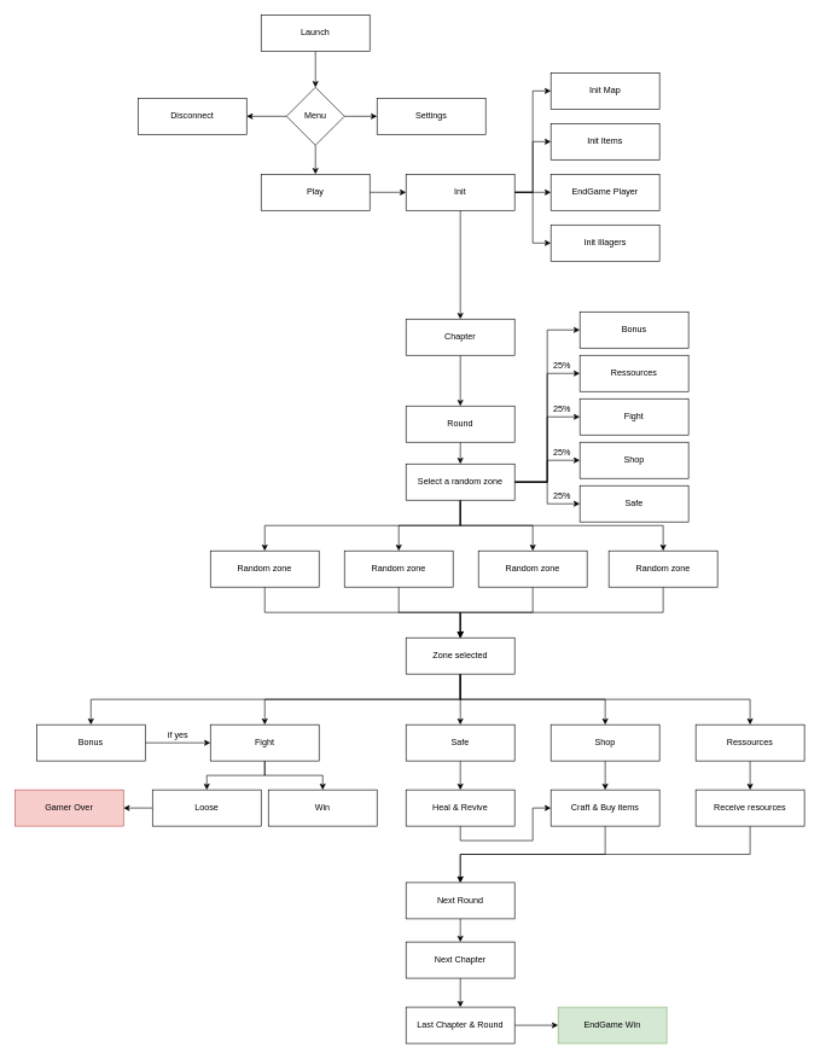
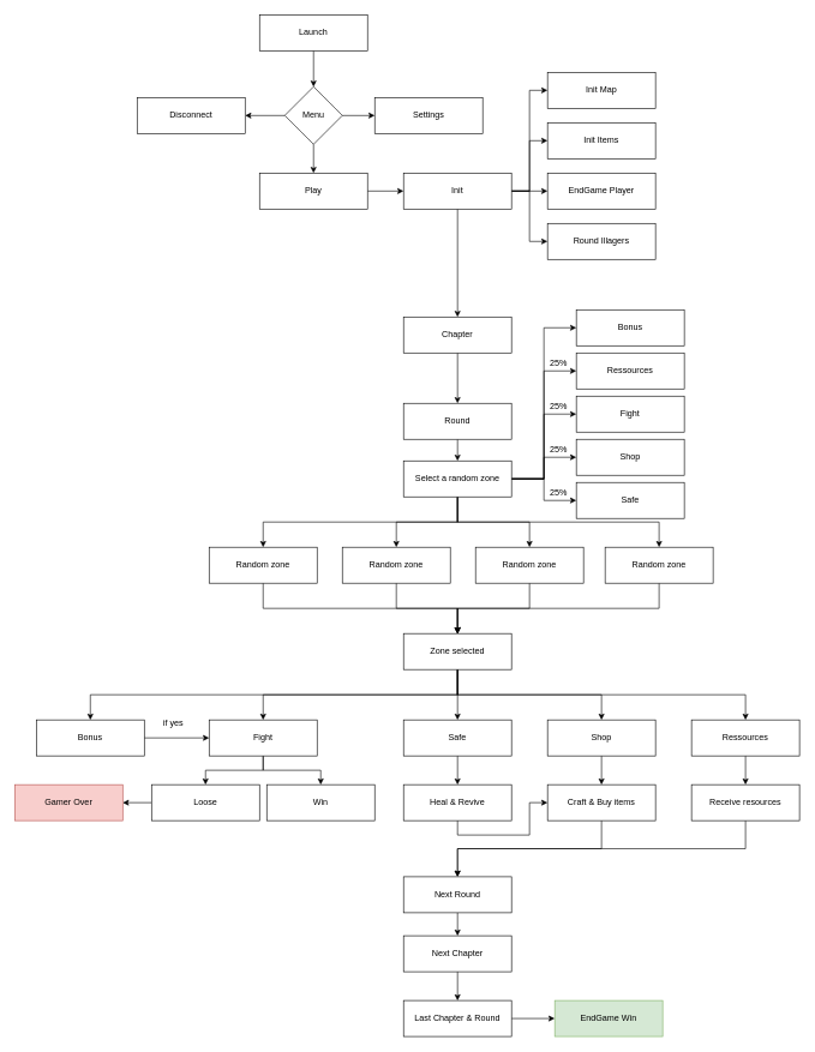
- <mxCell id="20" value="Init Illagers" style="rounded=0;whiteSpace=wrap;html=1;" vertex="1" parent="1"><mxGeometry x="760" y="310" width="150" height="50" as="geometry" /></mxCell>
+ <mxCell id="20" value="Round Illagers" style="rounded=0;whiteSpace=wrap;html=1;" vertex="1" parent="1"><mxGeometry x="760" y="310" width="150" height="50" as="geometry" /></mxCell>
- <mxCell id="80" value="if yes" style="text;html=1;align=center;verticalAlign=middle;resizable=0;points=[];autosize=1;strokeColor=none;fillColor=none;" vertex="1" parent="1"><mxGeometry x="220" y="1000" width="50" height="30" as="geometry" /></mxCell>
+ <mxCell id="80" value="if yes" style="text;html=1;align=center;verticalAlign=middle;resizable=0;points=[];autosize=1;strokeColor=none;fillColor=none;" vertex="1" parent="1"><mxGeometry x="215" y="990" width="50" height="30" as="geometry" /></mxCell>
